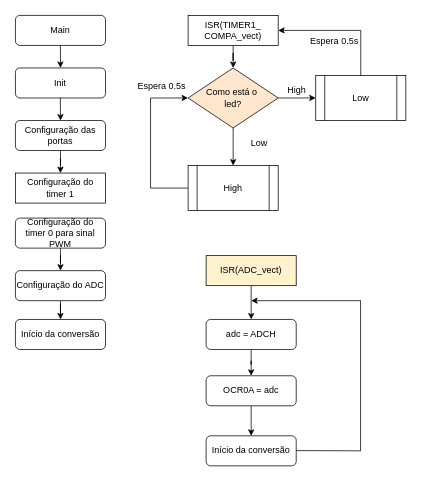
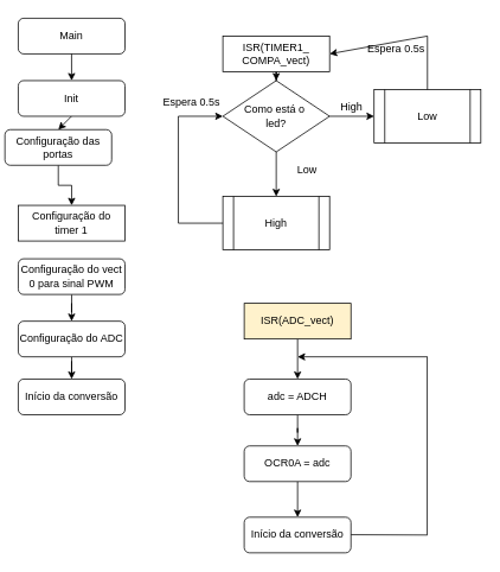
- <mxCell id="10" value="ISR(TIMER1_&lt;div&gt;COMPA_vect)&lt;/div&gt;" style="rounded=0;whiteSpace=wrap;html=1;" vertex="1" parent="1"><mxGeometry x="250" width="120" height="40" as="geometry" y="20" /></mxCell>
+ <mxCell id="10" value="ISR(TIMER1_&lt;div&gt;COMPA_vect)&lt;/div&gt;" style="rounded=0;whiteSpace=wrap;html=1;" vertex="1" parent="1"><mxGeometry x="250" y="40" width="120" height="40" as="geometry" /></mxCell>
- <mxCell id="13" value="Como está o&amp;nbsp;&lt;div&gt;led?&lt;/div&gt;" style="rhombus;whiteSpace=wrap;html=1;fillColor=#ffe6cc;" vertex="1" parent="1"><mxGeometry x="250" y="90" width="120" height="80" as="geometry" /></mxCell>
+ <mxCell id="13" value="Como está o&amp;nbsp;&lt;div&gt;led?&lt;/div&gt;" style="rhombus;whiteSpace=wrap;html=1;" vertex="1" parent="1"><mxGeometry x="250" y="90" width="120" height="80" as="geometry" /></mxCell>
- <mxCell id="7" value="Configuração das portas" style="rounded=1;whiteSpace=wrap;html=1;" vertex="1" parent="1"><mxGeometry x="20" y="160" width="120" height="40" as="geometry" /></mxCell>
+ <mxCell id="7" value="Configuração das portas" style="rounded=1;whiteSpace=wrap;html=1;" vertex="1" parent="1"><mxGeometry x="5" y="145" width="120" height="40" as="geometry" /></mxCell>
- <mxCell id="21" value="Configuração do timer 0 para sinal PWM" style="rounded=1;whiteSpace=wrap;html=1;" vertex="1" parent="1"><mxGeometry x="20" y="290" width="120" height="40" as="geometry" /></mxCell>
+ <mxCell id="21" value="Configuração do vect 0 para sinal PWM" style="rounded=1;whiteSpace=wrap;html=1;" vertex="1" parent="1"><mxGeometry x="20" y="290" width="120" height="40" as="geometry" /></mxCell>
